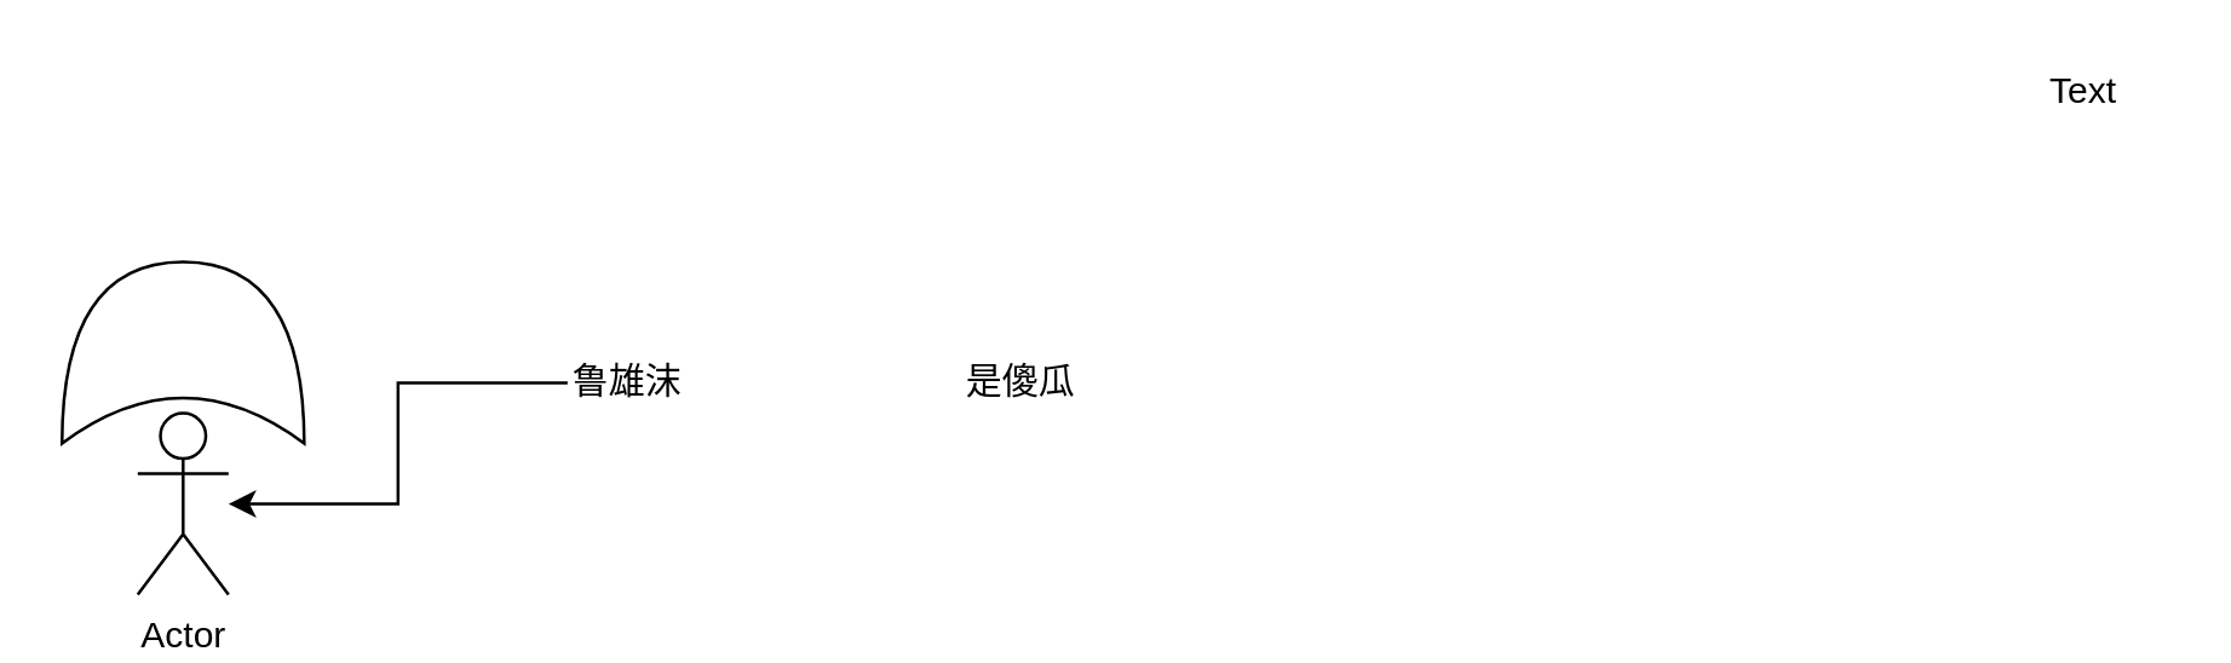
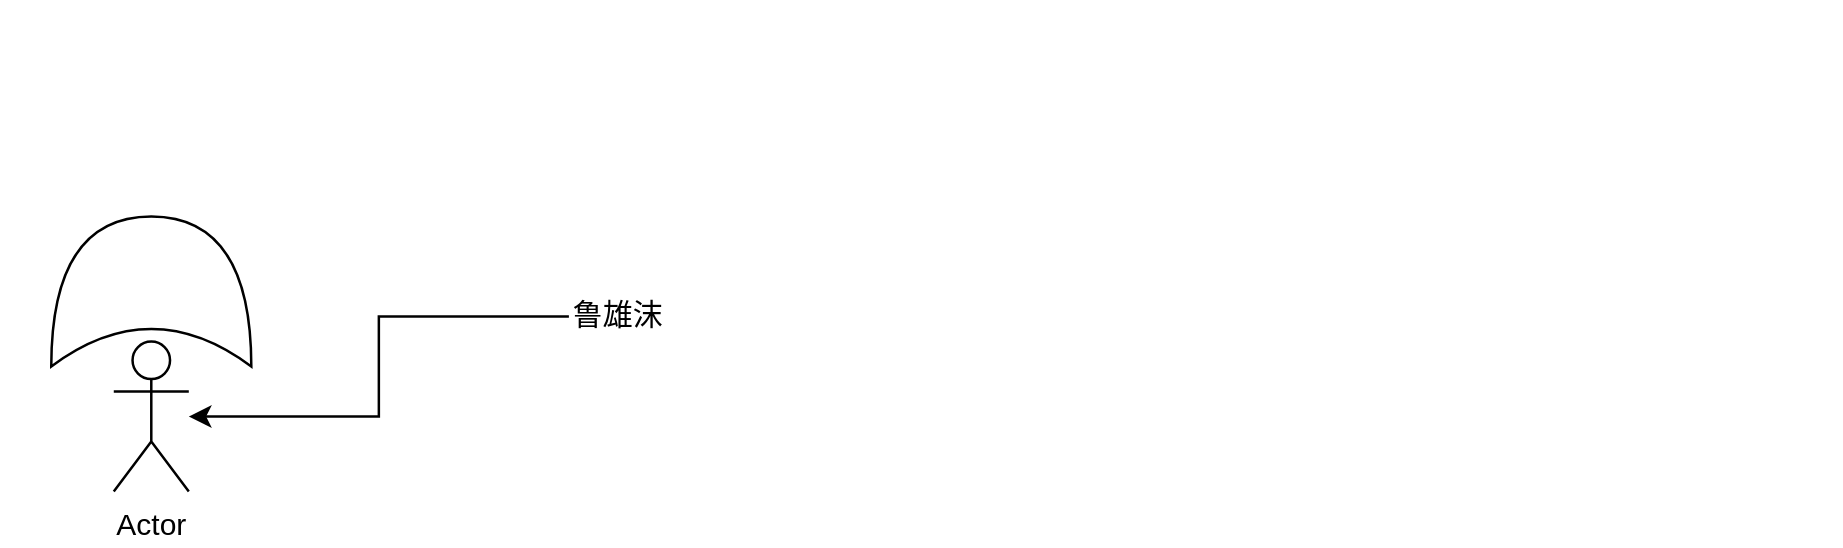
- <mxCell id="7" value="Text" style="text;html=1;resizable=0;points=[];autosize=1;align=left;verticalAlign=top;spacingTop=-4;" parent="1" vertex="1"><mxGeometry x="675" y="20" width="40" height="20" as="geometry" /></mxCell>
- <mxCell id="5" value="鲁雄沫" style="text;html=1;resizable=0;points=[];autosize=1;align=left;verticalAlign=top;spacingTop=-4;" parent="1" vertex="1"><mxGeometry x="187" y="116" width="50" height="20" as="geometry" /></mxCell>
+ <mxCell id="5" value="鲁雄沫" style="text;html=1;resizable=0;points=[];autosize=1;align=left;verticalAlign=top;spacingTop=-4;" parent="1" vertex="1"><mxGeometry x="227" y="116" width="50" height="20" as="geometry" /></mxCell>
- <mxCell id="6" value="是傻瓜" style="text;html=1;resizable=0;points=[];autosize=1;align=left;verticalAlign=top;spacingTop=-4;" parent="1" vertex="1"><mxGeometry x="317" y="116" width="50" height="20" as="geometry" /></mxCell>
